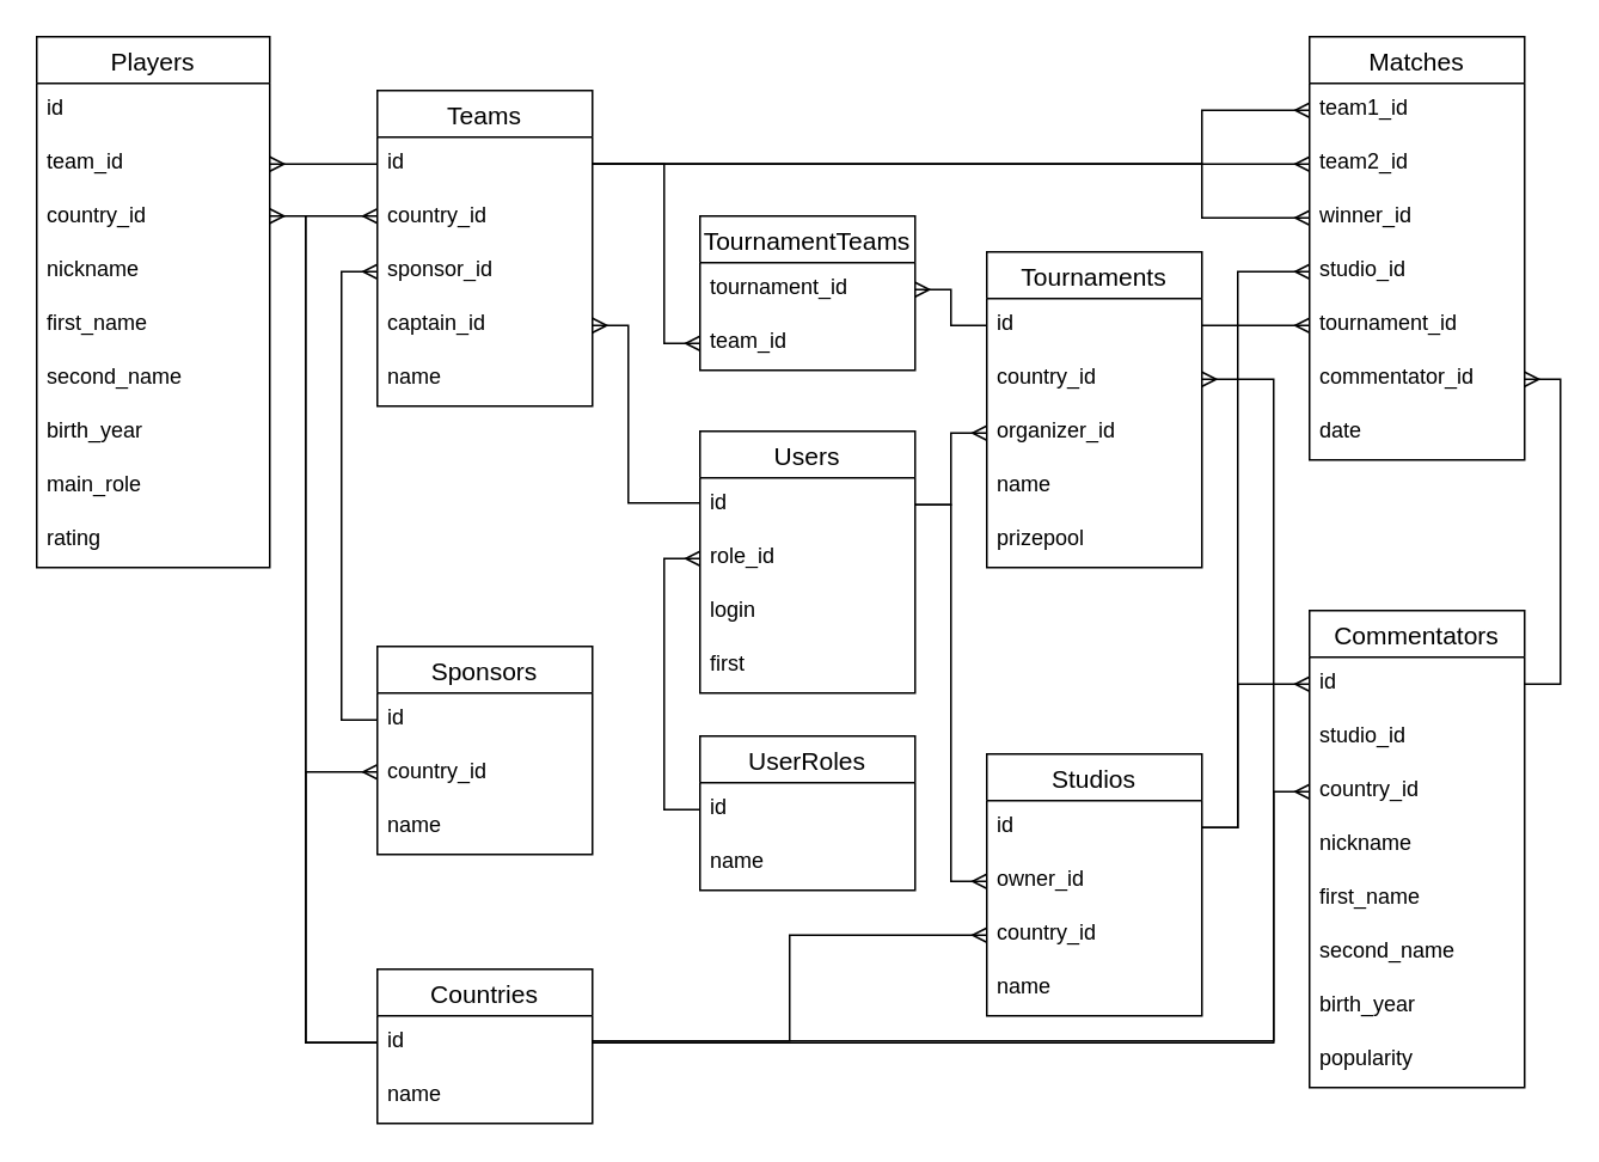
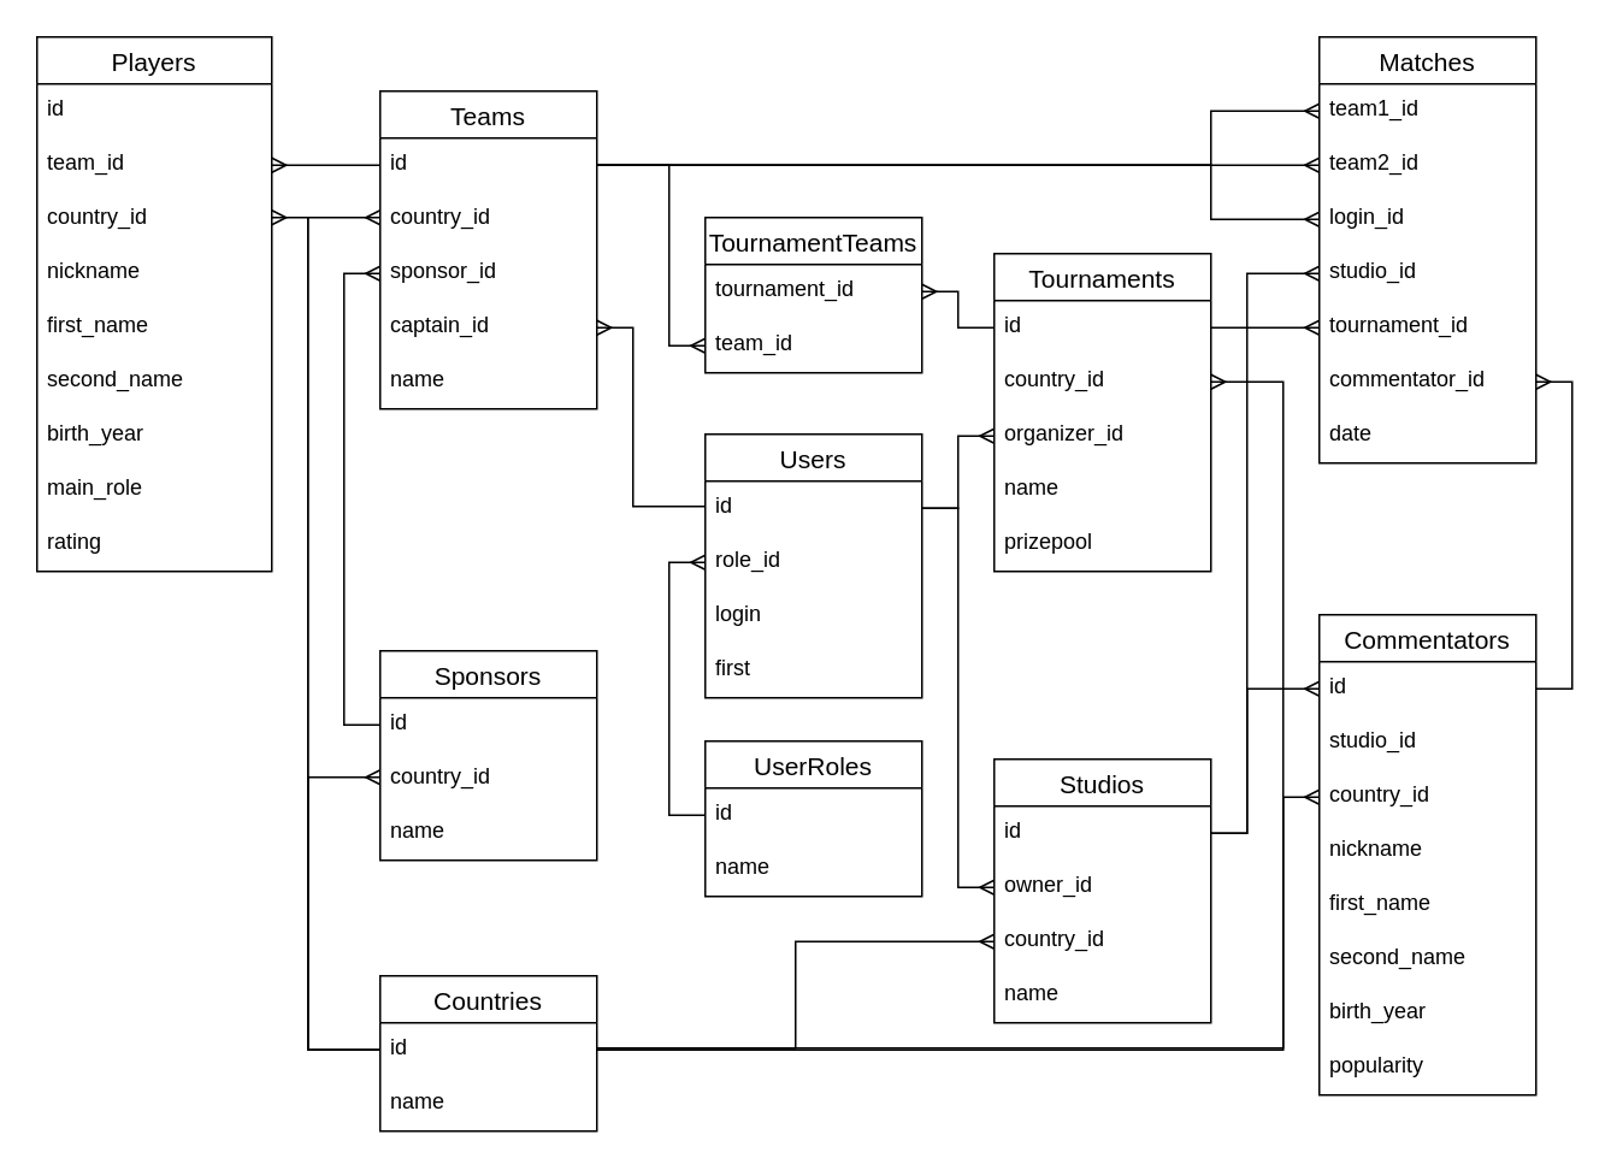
- <mxCell id="48" value="winner_id" style="text;strokeColor=none;fillColor=none;spacingLeft=4;spacingRight=4;overflow=hidden;rotatable=0;points=[[0,0.5],[1,0.5]];portConstraint=eastwest;fontSize=12;" parent="45" vertex="1"><mxGeometry y="86" width="120" height="30" as="geometry" /></mxCell>
+ <mxCell id="48" value="login_id" style="text;strokeColor=none;fillColor=none;spacingLeft=4;spacingRight=4;overflow=hidden;rotatable=0;points=[[0,0.5],[1,0.5]];portConstraint=eastwest;fontSize=12;" parent="45" vertex="1"><mxGeometry y="86" width="120" height="30" as="geometry" /></mxCell>
